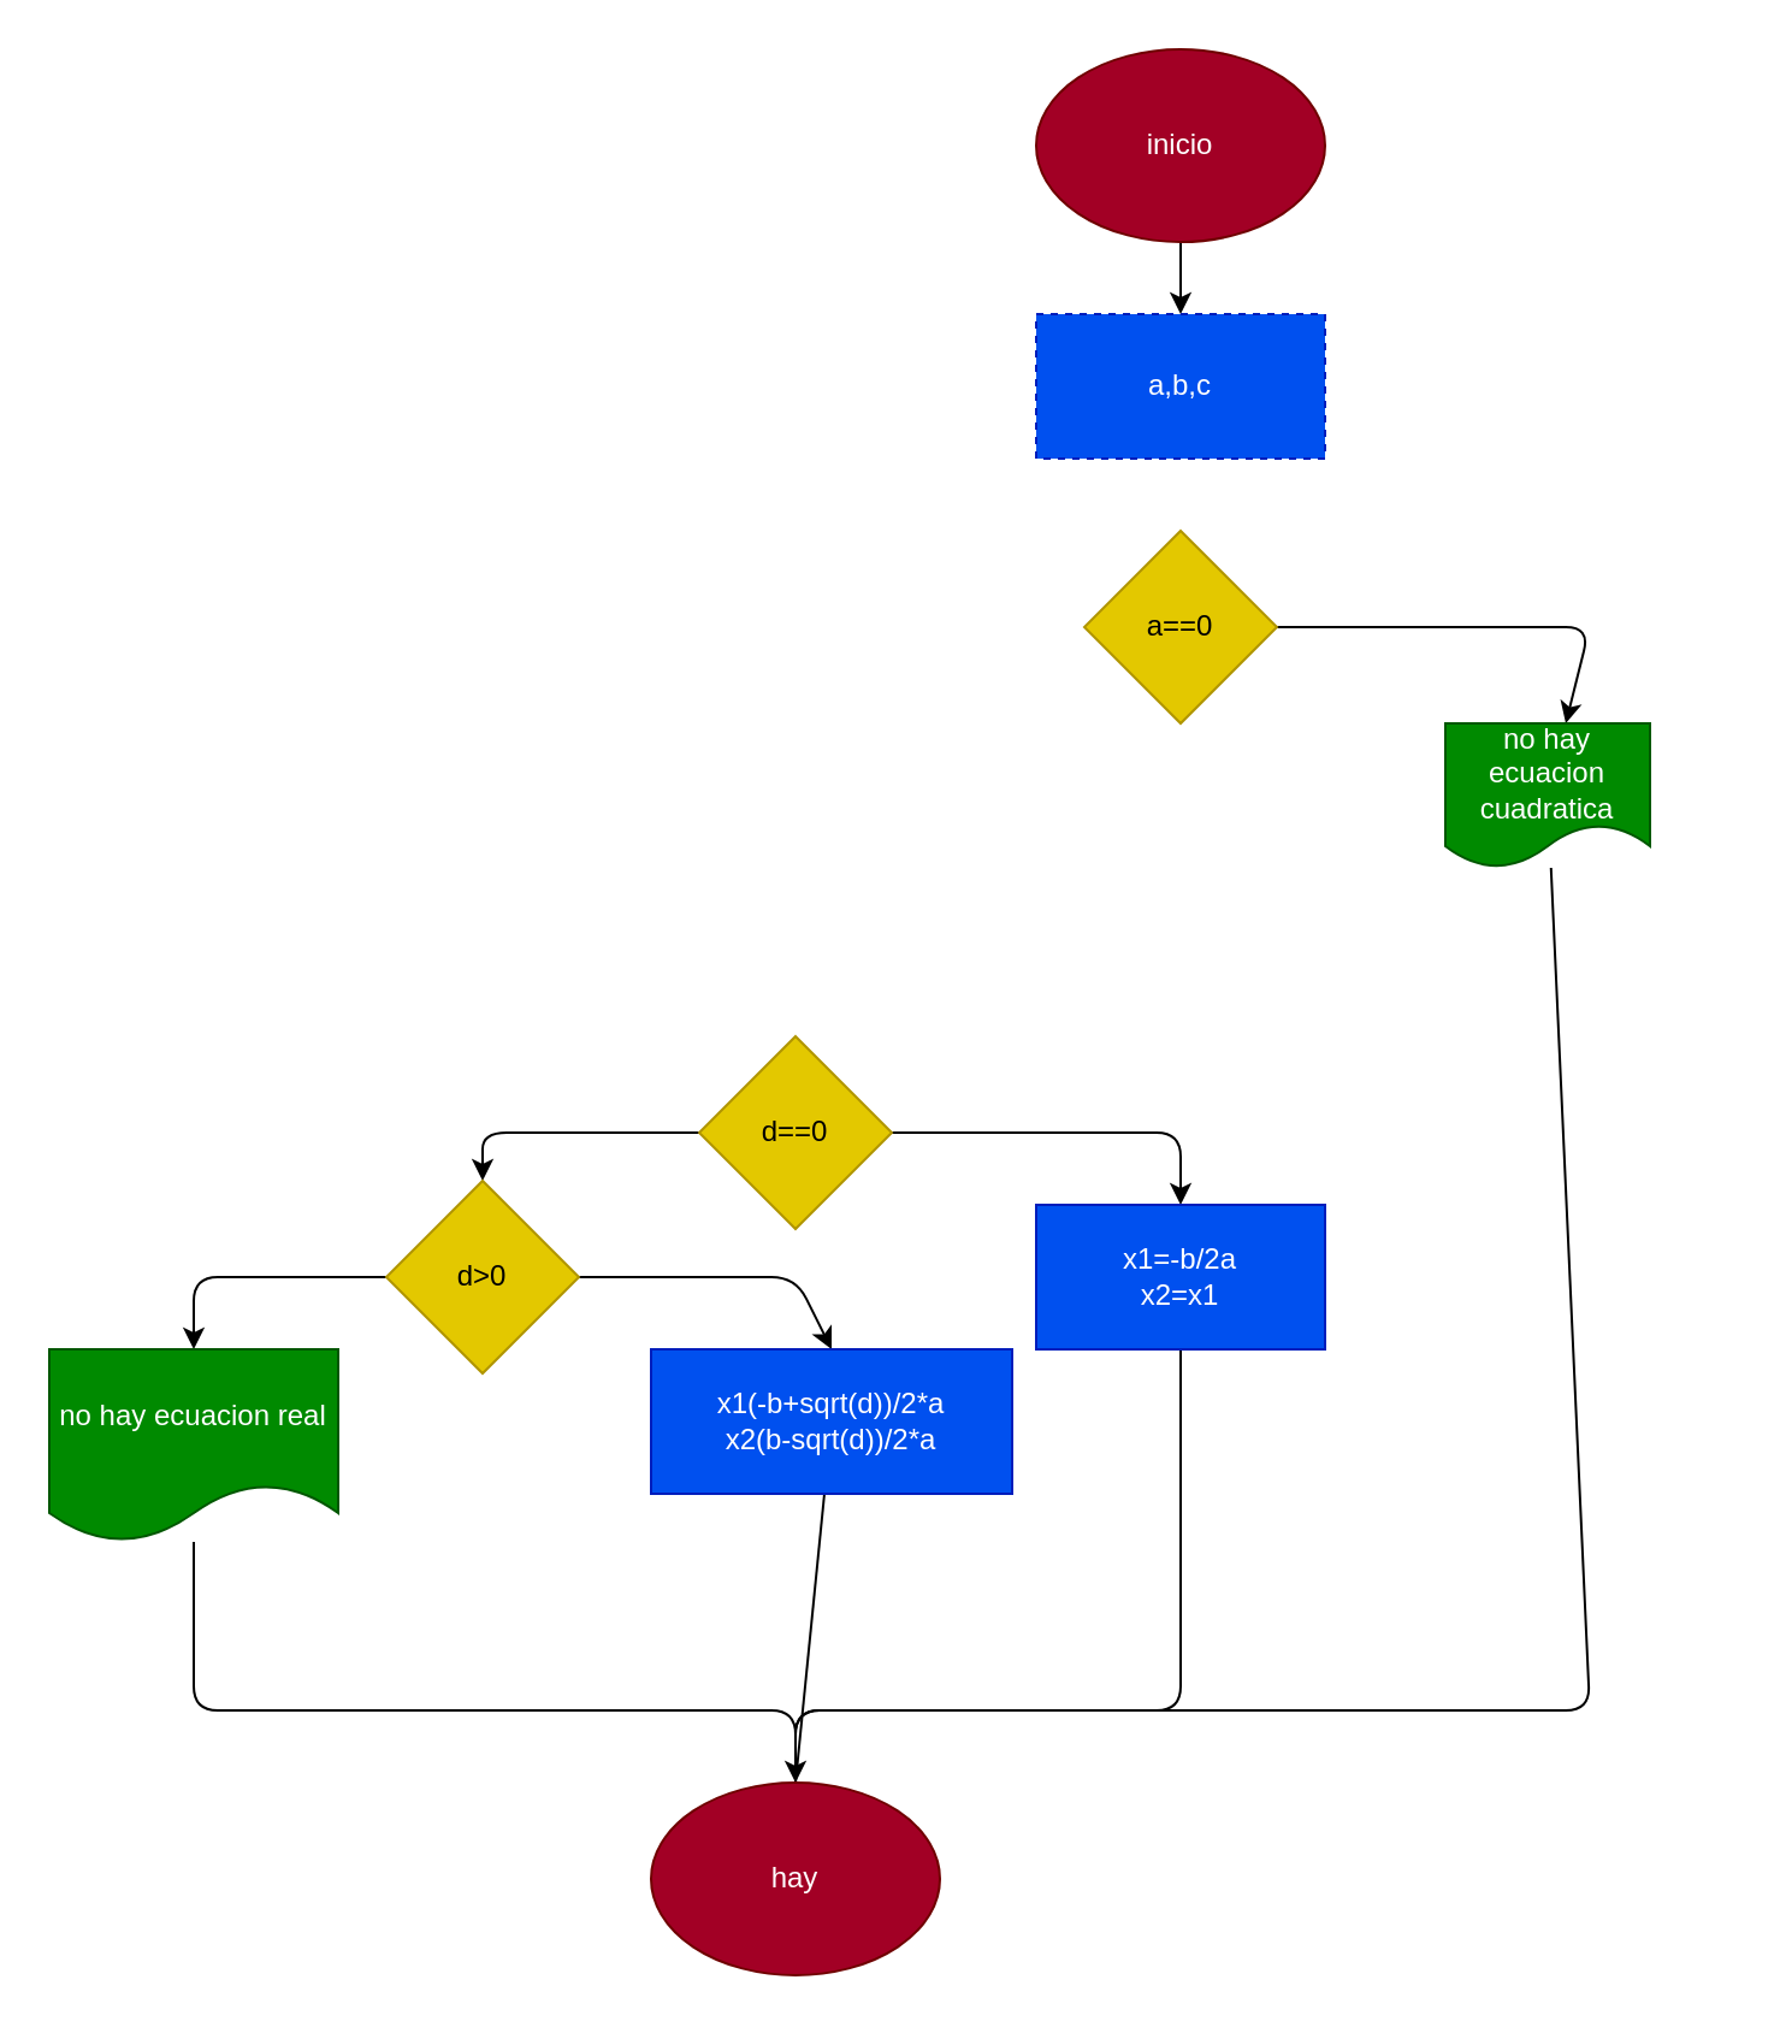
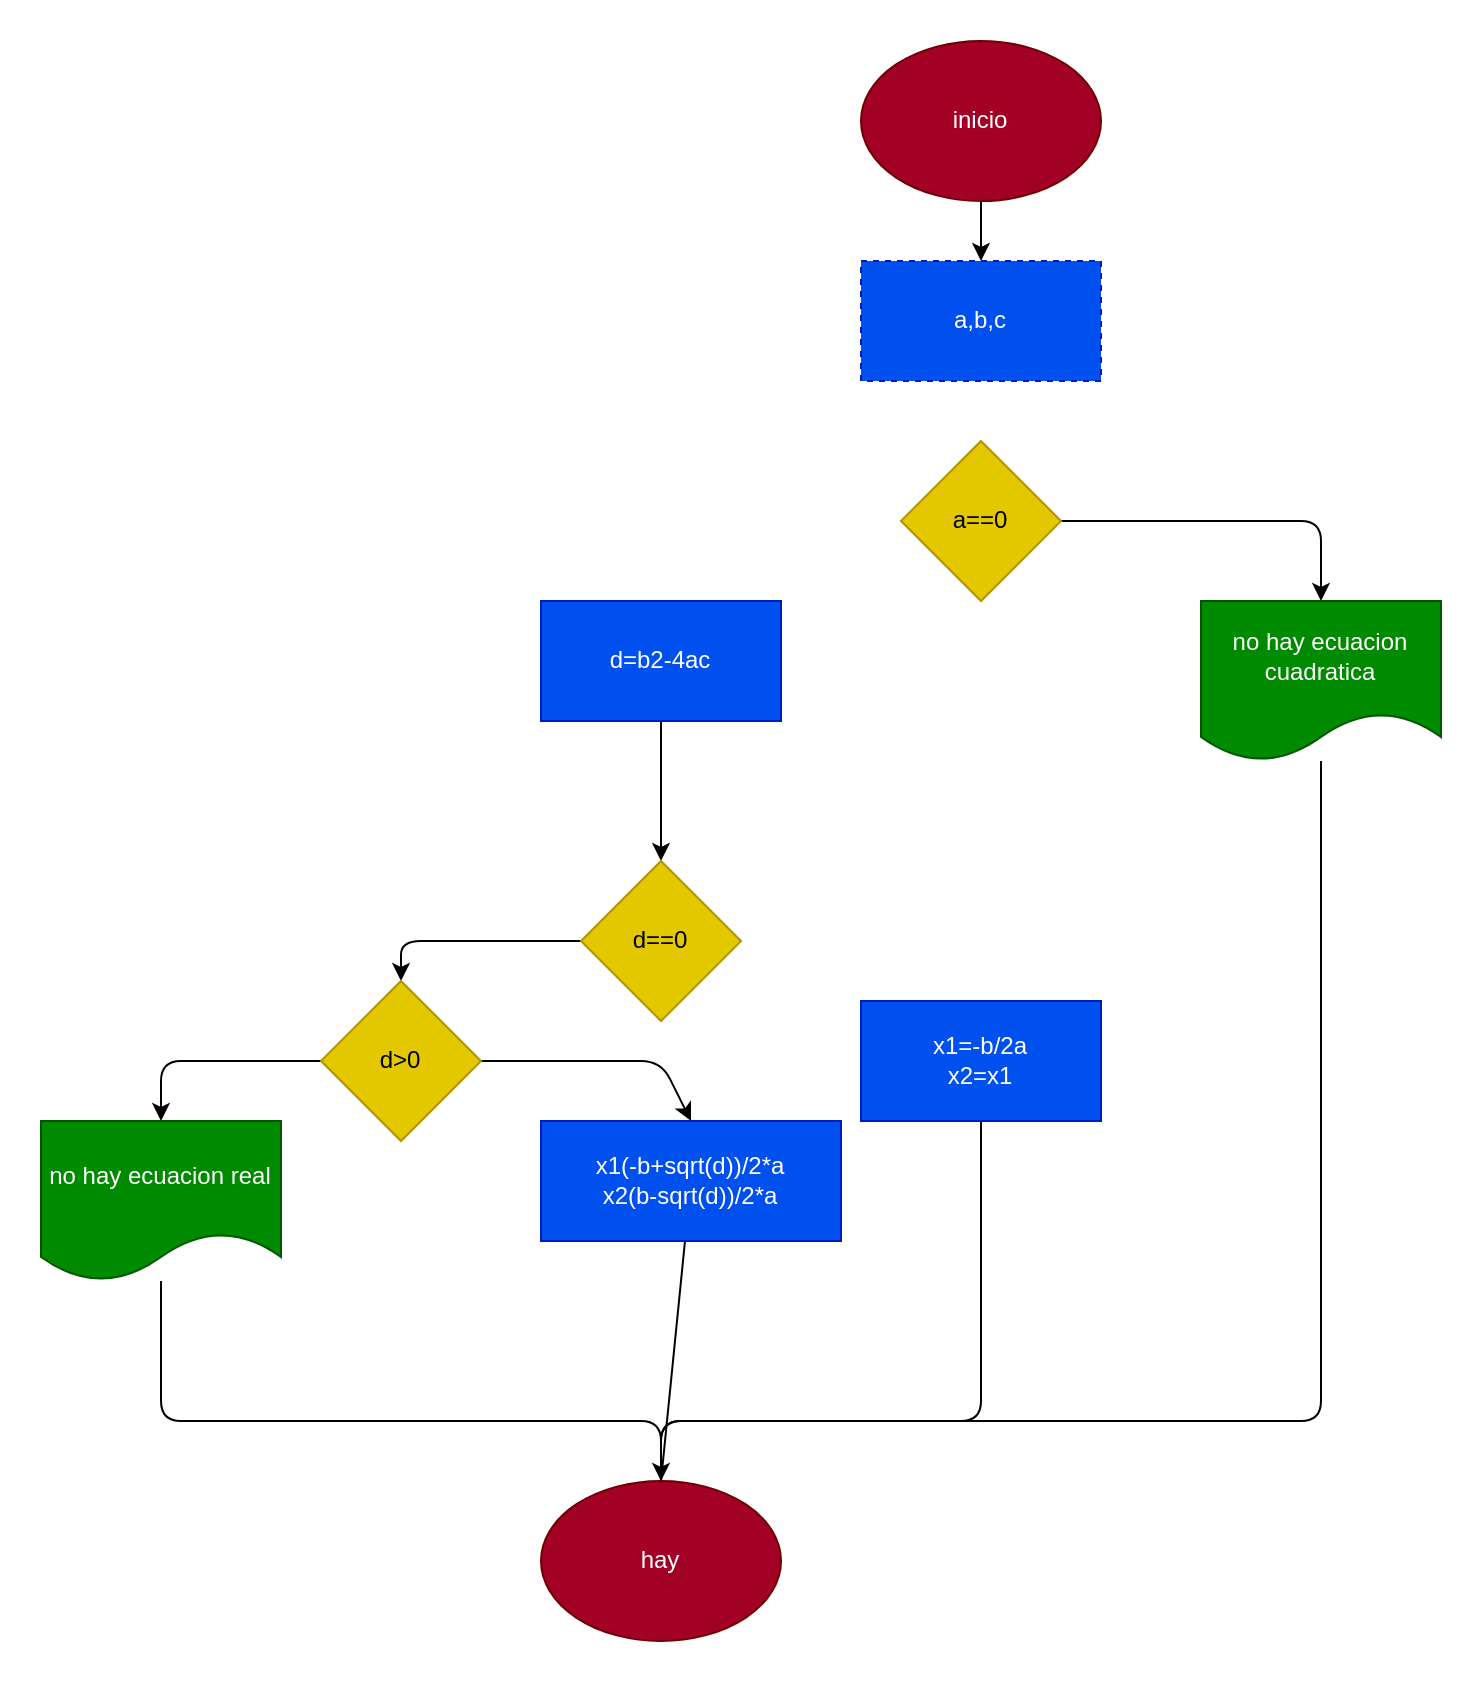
+ <mxCell id="10" value="d=b2-4ac" style="whiteSpace=wrap;html=1;fillColor=#0050ef;fontColor=#ffffff;strokeColor=#001DBC;" vertex="1" parent="1"><mxGeometry x="270" y="300" width="120" height="60" as="geometry" /></mxCell>
- <mxCell id="8" value="no hay ecuacion cuadratica" style="shape=document;whiteSpace=wrap;html=1;boundedLbl=1;fillColor=#008a00;fontColor=#ffffff;strokeColor=#005700;" vertex="1" parent="1"><mxGeometry x="600" y="300" width="85" height="60" as="geometry" /></mxCell>
+ <mxCell id="8" value="no hay ecuacion cuadratica" style="shape=document;whiteSpace=wrap;html=1;boundedLbl=1;fillColor=#008a00;fontColor=#ffffff;strokeColor=#005700;" vertex="1" parent="1"><mxGeometry x="600" y="300" width="120" height="80" as="geometry" /></mxCell>
+ <mxCell id="9" value="" style="edgeStyle=none;html=1;" edge="1" parent="1" source="10" target="13"><mxGeometry relative="1" as="geometry" /></mxCell>
- <mxCell id="11" value="" style="edgeStyle=none;html=1;" edge="1" parent="1" source="13" target="15"><mxGeometry relative="1" as="geometry"><Array as="points"><mxPoint x="490" y="470" /></Array></mxGeometry></mxCell>
